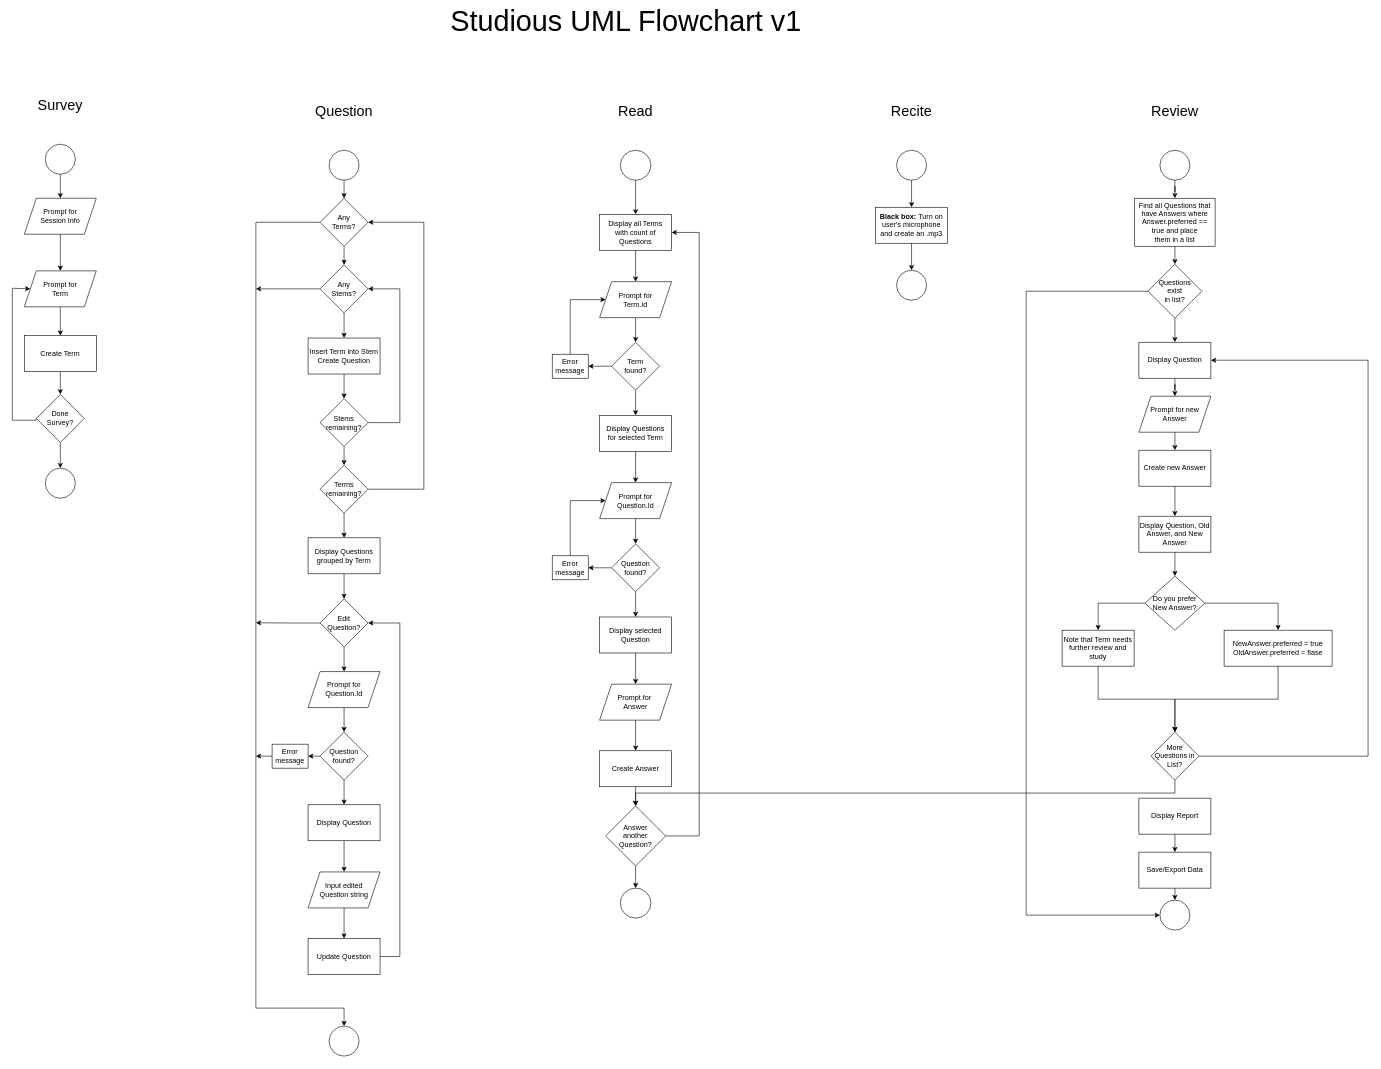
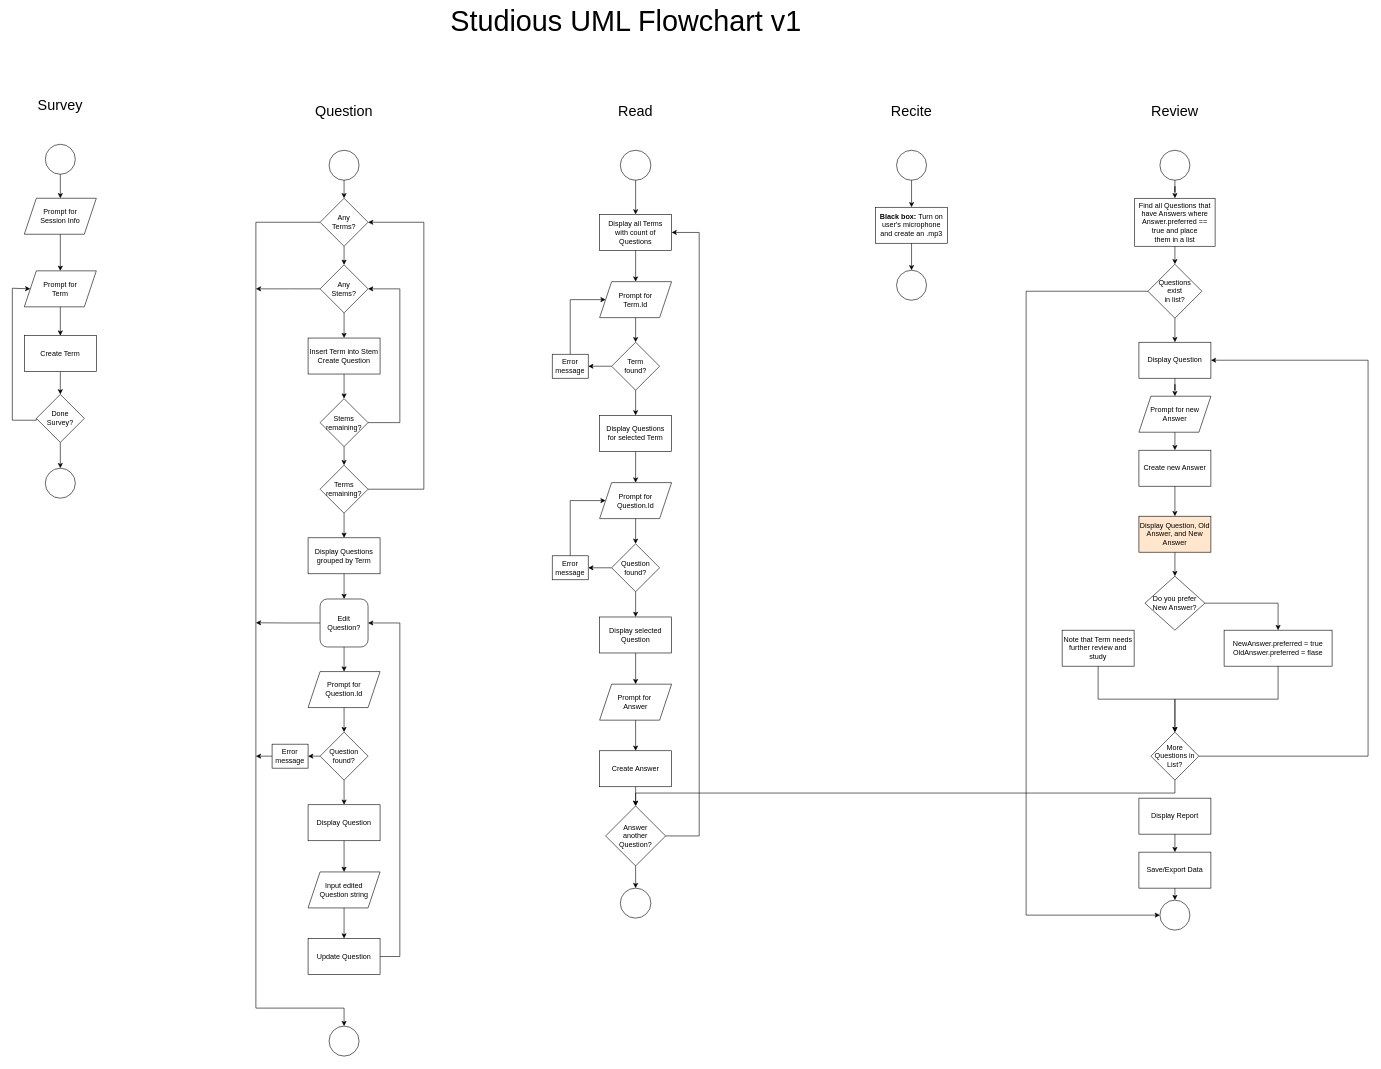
- <mxCell id="107" value="Display Question, Old Answer, and New Answer" style="rounded=0;whiteSpace=wrap;html=1;" vertex="1" parent="93"><mxGeometry x="188" y="690" width="120" height="60" as="geometry" /></mxCell>
+ <mxCell id="107" value="Display Question, Old Answer, and New Answer" style="rounded=0;whiteSpace=wrap;html=1;fillColor=#ffe6cc;" vertex="1" parent="93"><mxGeometry x="188" y="690" width="120" height="60" as="geometry" /></mxCell>
- <mxCell id="111" style="edgeStyle=orthogonalEdgeStyle;rounded=0;orthogonalLoop=1;jettySize=auto;html=1;exitX=0;exitY=0.5;exitDx=0;exitDy=0;entryX=0.5;entryY=0;entryDx=0;entryDy=0;" edge="1" parent="93" source="109" target="110"><mxGeometry relative="1" as="geometry" /></mxCell>
- <mxCell id="36" value="Edit &lt;br&gt;Question?" style="rhombus;whiteSpace=wrap;html=1;" vertex="1" parent="17"><mxGeometry x="107" y="828" width="80" height="80" as="geometry" /></mxCell>
+ <mxCell id="36" value="Edit &lt;br&gt;Question?" style="whiteSpace=wrap;html=1;rounded=1;" vertex="1" parent="17"><mxGeometry x="107" y="828" width="80" height="80" as="geometry" /></mxCell>
